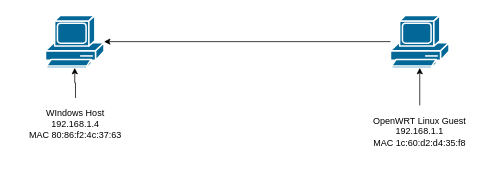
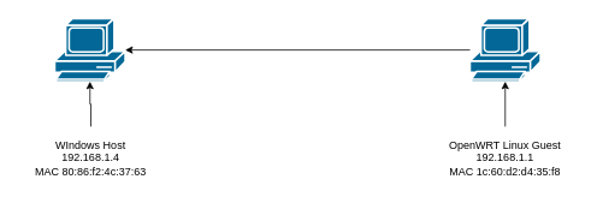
- <mxCell id="6" value="WIndows Host&lt;br&gt;192.168.1.4&lt;br&gt;MAC 80:86:f2:4c:37:63" style="text;strokeColor=none;align=center;fillColor=none;html=1;verticalAlign=middle;whiteSpace=wrap;rounded=0;" parent="1" vertex="1"><mxGeometry x="20" y="130" width="160" height="70" as="geometry" /></mxCell>
+ <mxCell id="6" value="WIndows Host&lt;br&gt;192.168.1.4&lt;br&gt;MAC 80:86:f2:4c:37:63" style="text;strokeColor=none;align=center;fillColor=none;html=1;verticalAlign=middle;whiteSpace=wrap;rounded=0;" parent="1" vertex="1"><mxGeometry x="20" y="140" width="160" height="70" as="geometry" /></mxCell>
